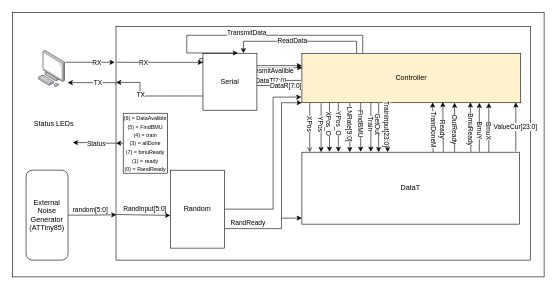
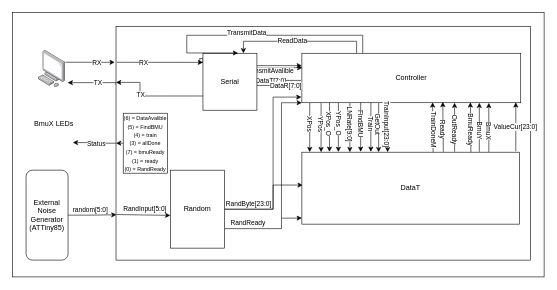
- <mxCell id="12" value="Controller" style="rounded=0;whiteSpace=wrap;html=1;fillColor=#fff2cc;" vertex="1" parent="1"><mxGeometry x="503" y="88" width="365" height="82.5" as="geometry" /></mxCell>
+ <mxCell id="12" value="Controller" style="rounded=0;whiteSpace=wrap;html=1;" vertex="1" parent="1"><mxGeometry x="503" y="88" width="365" height="82.5" as="geometry" /></mxCell>
- <mxCell id="50" value="Status LEDs" style="text;html=1;align=center;verticalAlign=middle;resizable=0;points=[];autosize=1;" vertex="1" parent="1"><mxGeometry x="49" y="196" width="80" height="20" as="geometry" /></mxCell>
+ <mxCell id="50" value="BmuX LEDs" style="text;html=1;align=center;verticalAlign=middle;resizable=0;points=[];autosize=1;" vertex="1" parent="1"><mxGeometry x="49" y="196" width="80" height="20" as="geometry" /></mxCell>
- <mxCell id="63" value="" style="endArrow=open;html=1;exitX=0.036;exitY=1.005;exitDx=0;exitDy=0;exitPerimeter=0;entryX=0.036;entryY=-0.002;entryDx=0;entryDy=0;entryPerimeter=0;" edge="1" parent="1" source="12" target="34"><mxGeometry width="50" height="50" relative="1" as="geometry"><mxPoint x="539" y="225" as="sourcePoint" /><mxPoint x="589" y="175" as="targetPoint" /></mxGeometry></mxCell>
+ <mxCell id="63" value="" style="endArrow=classic;html=1;exitX=0.036;exitY=1.005;exitDx=0;exitDy=0;exitPerimeter=0;entryX=0.036;entryY=-0.002;entryDx=0;entryDy=0;entryPerimeter=0;" edge="1" parent="1" source="12" target="34"><mxGeometry width="50" height="50" relative="1" as="geometry"><mxPoint x="539" y="225" as="sourcePoint" /><mxPoint x="589" y="175" as="targetPoint" /></mxGeometry></mxCell>
+ <mxCell id="23" style="edgeStyle=orthogonalEdgeStyle;rounded=0;orthogonalLoop=1;jettySize=auto;html=1;exitX=1;exitY=0.5;exitDx=0;exitDy=0;entryX=0.004;entryY=0.457;entryDx=0;entryDy=0;entryPerimeter=0;" edge="1" parent="1" source="27" target="34"><mxGeometry relative="1" as="geometry"><Array as="points"><mxPoint x="455" y="348" /><mxPoint x="455" y="308" /></Array></mxGeometry></mxCell>
+ <mxCell id="24" value="RandByte[23:0]" style="edgeLabel;html=1;align=center;verticalAlign=middle;resizable=0;points=[];" vertex="1" connectable="0" parent="23"><mxGeometry x="-0.306" y="-2" relative="1" as="geometry"><mxPoint x="-19.3" y="-11" as="offset" /></mxGeometry></mxCell>
